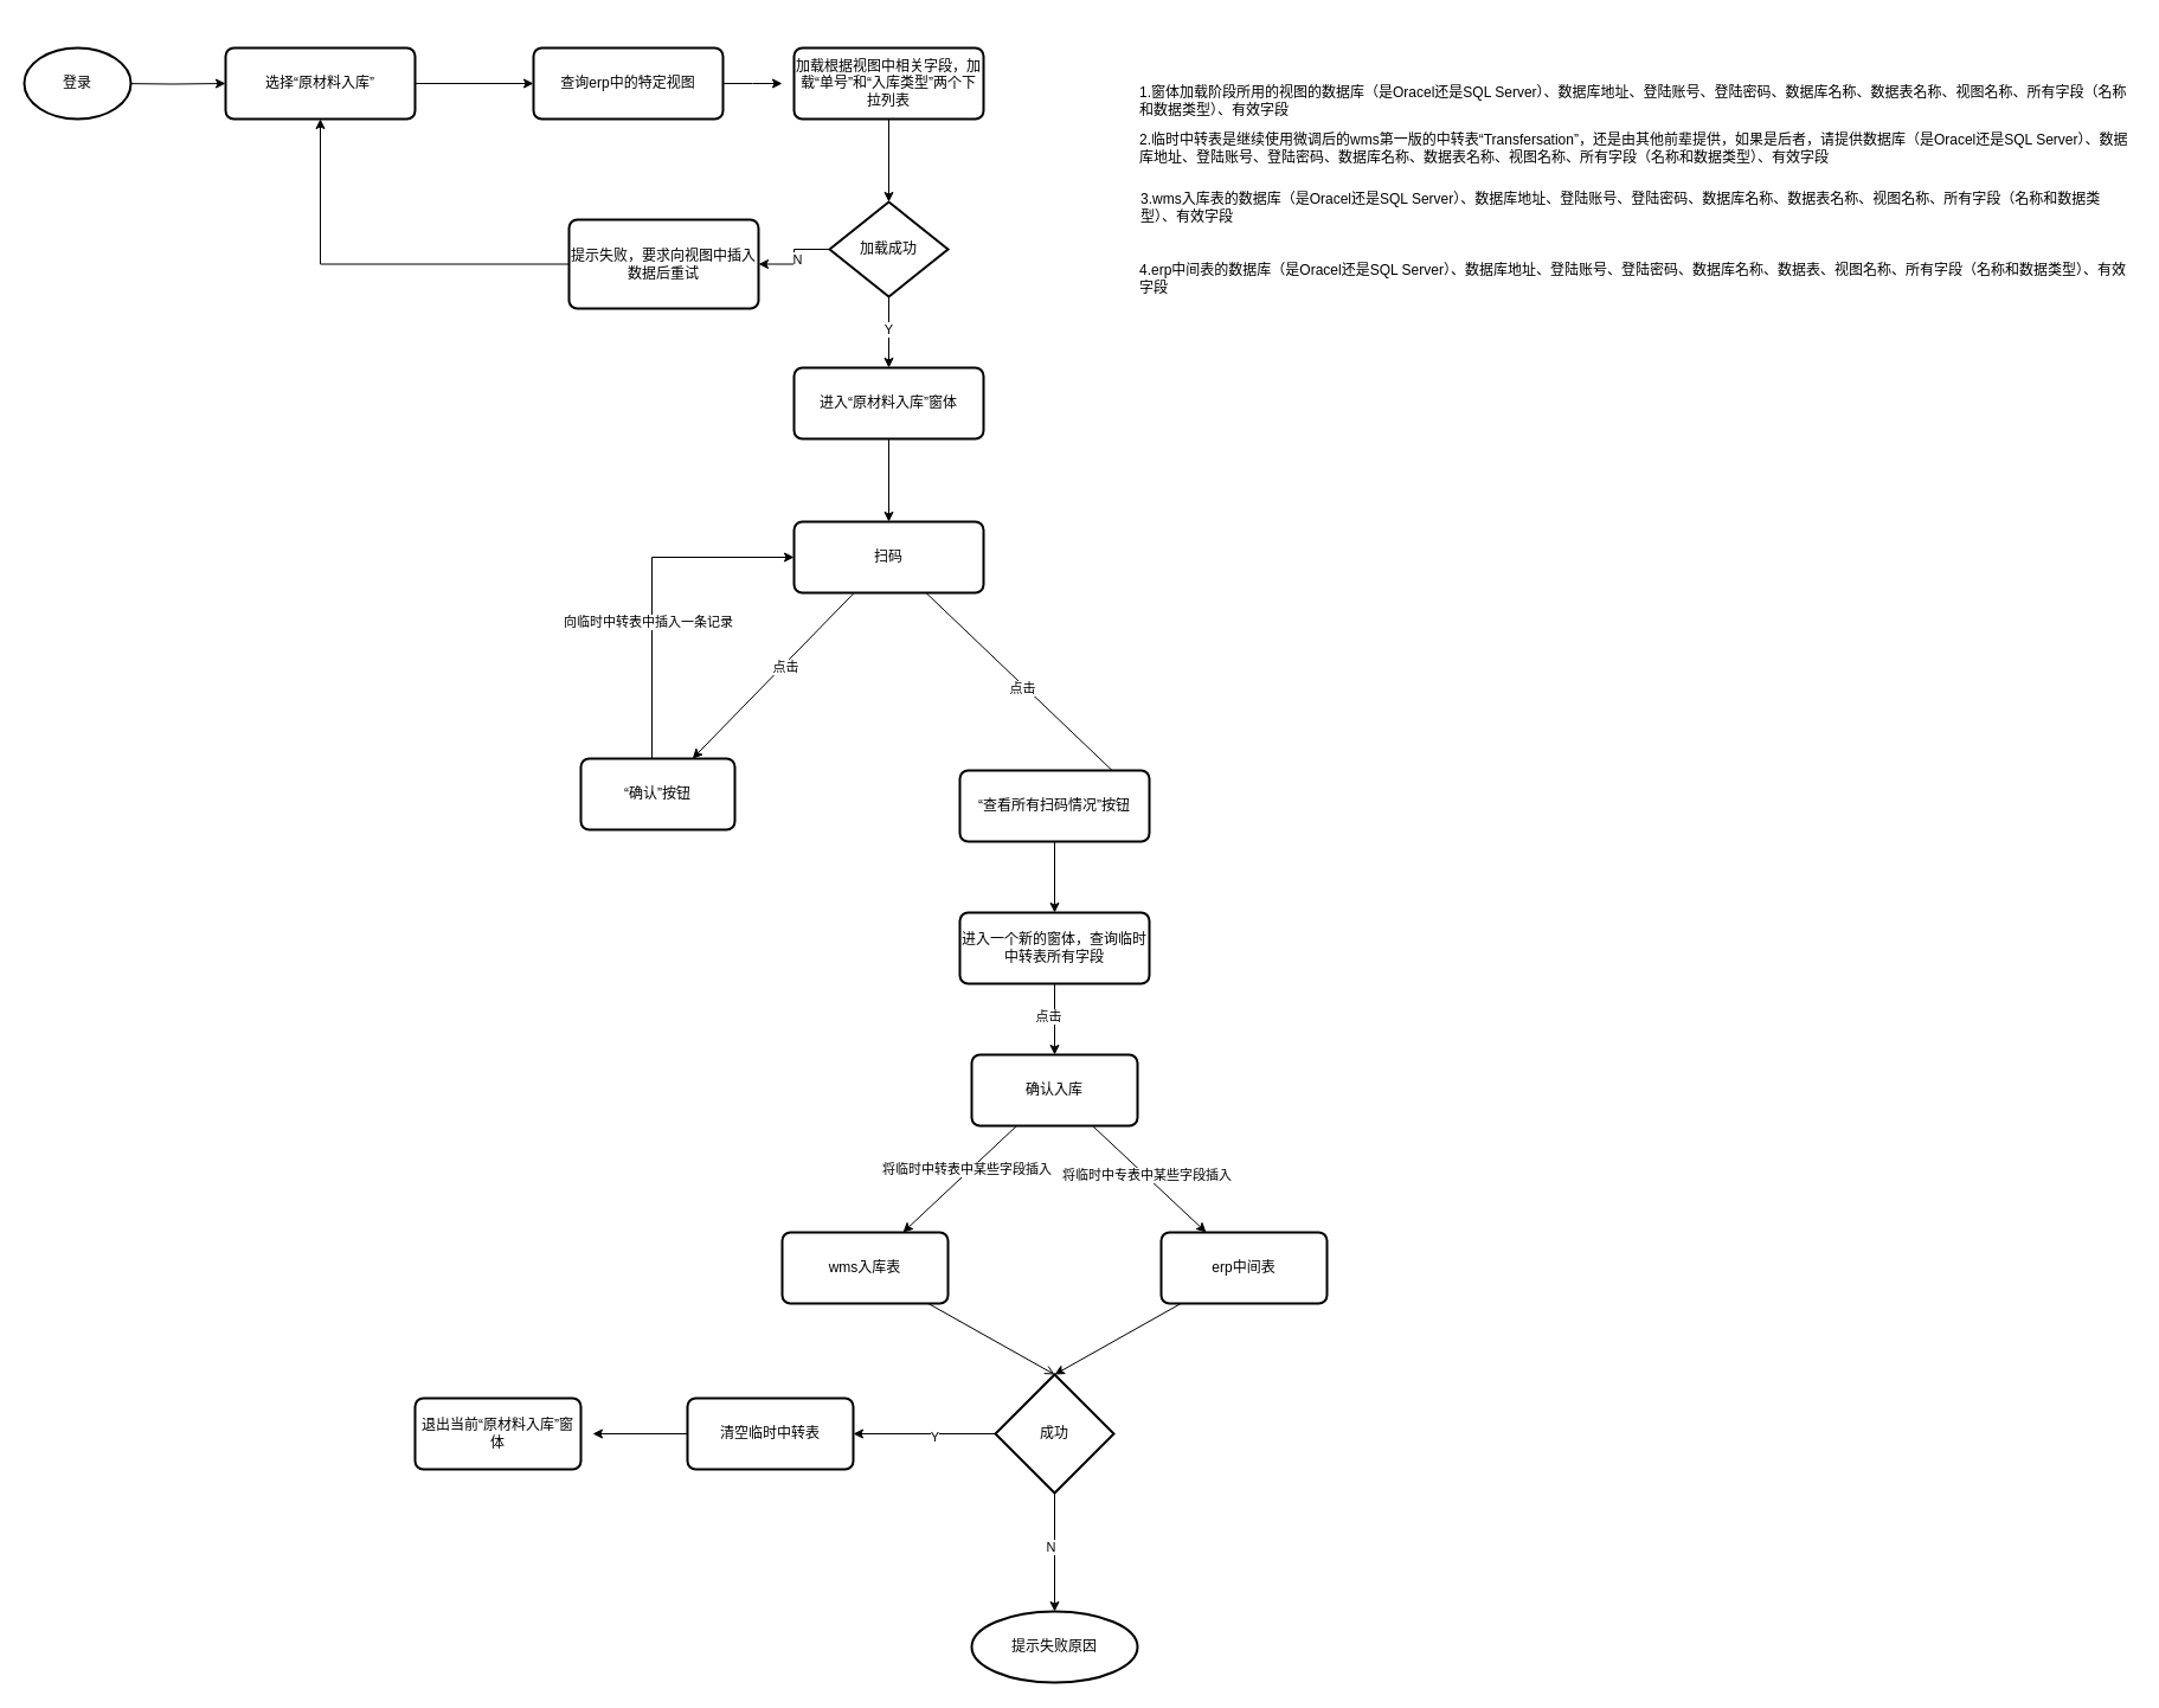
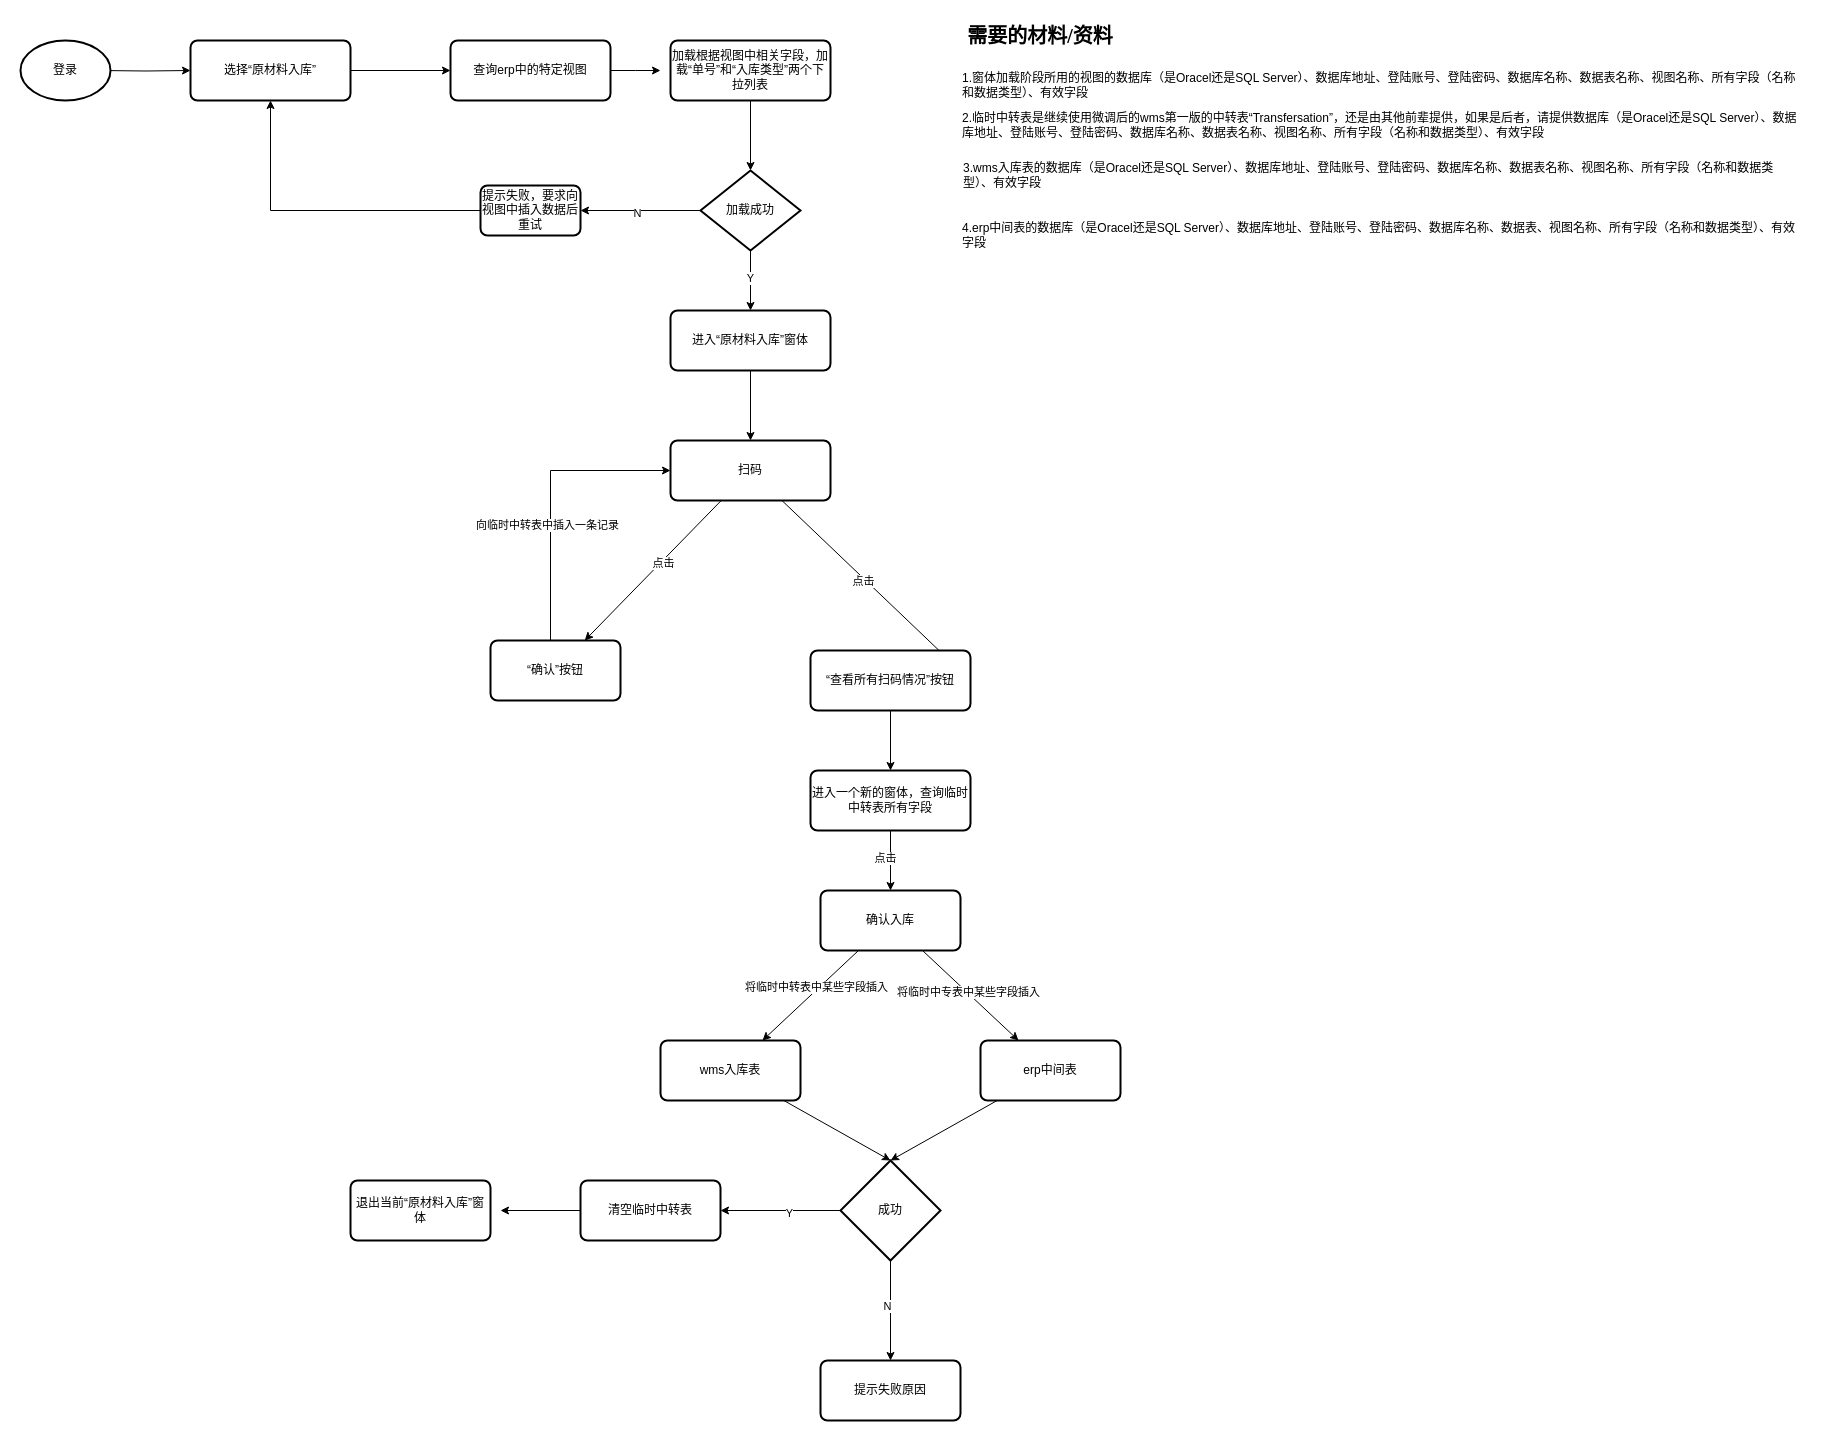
+ <mxCell id="50" value="&lt;p style=&quot;font-size: 20px;&quot;&gt;需要的材料/资料&lt;/p&gt;" style="text;html=1;strokeColor=none;fillColor=none;align=center;verticalAlign=middle;whiteSpace=wrap;rounded=0;fontFamily=Verdana;fontStyle=1;fontSize=20;" vertex="1" parent="1"><mxGeometry x="960" y="20" width="160" height="30" as="geometry" /></mxCell>
- <mxCell id="31" value="提示失败，要求向视图中插入数据后重试" style="rounded=1;whiteSpace=wrap;html=1;absoluteArcSize=1;arcSize=14;strokeWidth=2;" vertex="1" parent="1"><mxGeometry x="480" y="185" width="160" height="75" as="geometry" /></mxCell>
+ <mxCell id="31" value="提示失败，要求向视图中插入数据后重试" style="rounded=1;whiteSpace=wrap;html=1;absoluteArcSize=1;arcSize=14;strokeWidth=2;" vertex="1" parent="1"><mxGeometry x="480" y="185" width="100" height="50" as="geometry" /></mxCell>
- <mxCell id="37" style="rounded=0;orthogonalLoop=1;jettySize=auto;html=1;entryX=0.5;entryY=0;entryDx=0;entryDy=0;entryPerimeter=0;endArrow=open;" edge="1" parent="1" source="38" target="45"><mxGeometry relative="1" as="geometry" /></mxCell>
+ <mxCell id="37" style="rounded=0;orthogonalLoop=1;jettySize=auto;html=1;entryX=0.5;entryY=0;entryDx=0;entryDy=0;entryPerimeter=0;" edge="1" parent="1" source="38" target="45"><mxGeometry relative="1" as="geometry" /></mxCell>
- <mxCell id="48" value="提示失败原因" style="ellipse;whiteSpace=wrap;html=1;absoluteArcSize=1;arcSize=14;strokeWidth=2;" vertex="1" parent="1"><mxGeometry x="820" y="1360" width="140" height="60" as="geometry" /></mxCell>
+ <mxCell id="48" value="提示失败原因" style="rounded=1;whiteSpace=wrap;html=1;absoluteArcSize=1;arcSize=14;strokeWidth=2;" vertex="1" parent="1"><mxGeometry x="820" y="1360" width="140" height="60" as="geometry" /></mxCell>
